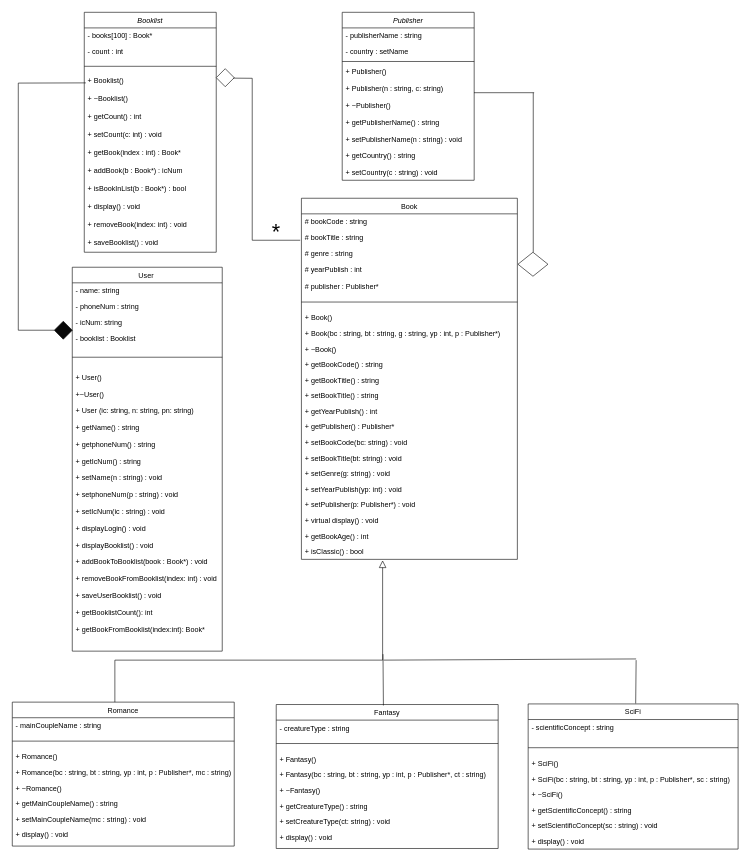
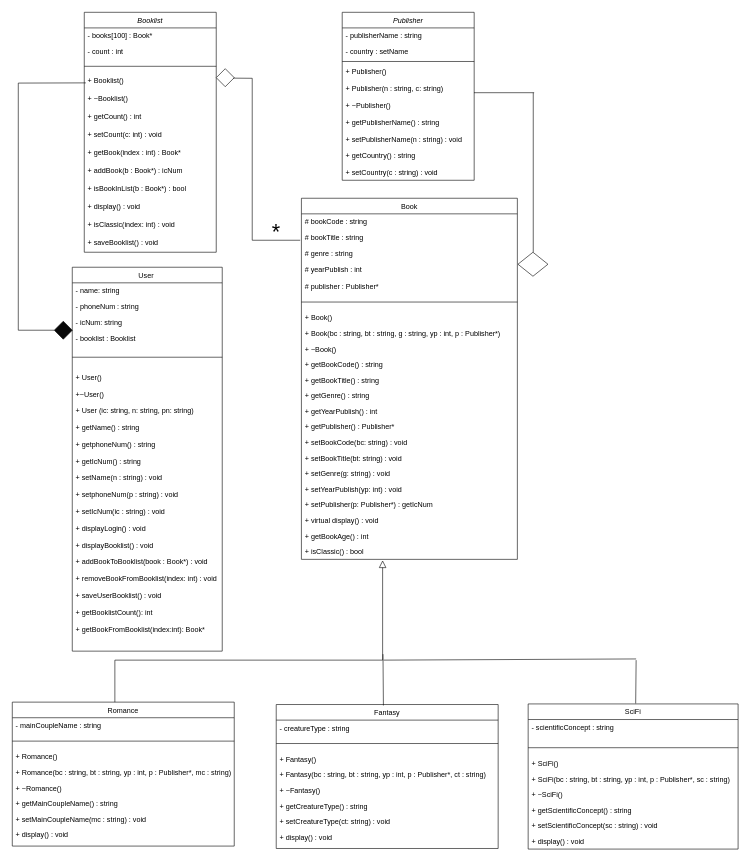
- <mxCell id="75" value="+ removeBook(index: int) : void" style="text;align=left;verticalAlign=top;spacingLeft=4;spacingRight=4;overflow=hidden;rotatable=0;points=[[0,0.5],[1,0.5]];portConstraint=eastwest;" parent="63" vertex="1"><mxGeometry y="340" width="220" height="30" as="geometry" /></mxCell>
+ <mxCell id="75" value="+ isClassic(index: int) : void" style="text;align=left;verticalAlign=top;spacingLeft=4;spacingRight=4;overflow=hidden;rotatable=0;points=[[0,0.5],[1,0.5]];portConstraint=eastwest;" parent="63" vertex="1"><mxGeometry y="340" width="220" height="30" as="geometry" /></mxCell>
- <mxCell id="18" value="+ setBookTitle() : string" style="text;align=left;verticalAlign=top;spacingLeft=4;spacingRight=4;overflow=hidden;rotatable=0;points=[[0,0.5],[1,0.5]];portConstraint=eastwest;" parent="8" vertex="1"><mxGeometry y="316" width="360" height="26" as="geometry" /></mxCell>
+ <mxCell id="18" value="+ getGenre() : string" style="text;align=left;verticalAlign=top;spacingLeft=4;spacingRight=4;overflow=hidden;rotatable=0;points=[[0,0.5],[1,0.5]];portConstraint=eastwest;" parent="8" vertex="1"><mxGeometry y="316" width="360" height="26" as="geometry" /></mxCell>
- <mxCell id="25" value="+ setPublisher(p: Publisher*) : void" style="text;align=left;verticalAlign=top;spacingLeft=4;spacingRight=4;overflow=hidden;rotatable=0;points=[[0,0.5],[1,0.5]];portConstraint=eastwest;" parent="8" vertex="1"><mxGeometry y="498" width="360" height="26" as="geometry" /></mxCell>
+ <mxCell id="25" value="+ setPublisher(p: Publisher*) : getIcNum" style="text;align=left;verticalAlign=top;spacingLeft=4;spacingRight=4;overflow=hidden;rotatable=0;points=[[0,0.5],[1,0.5]];portConstraint=eastwest;" parent="8" vertex="1"><mxGeometry y="498" width="360" height="26" as="geometry" /></mxCell>
